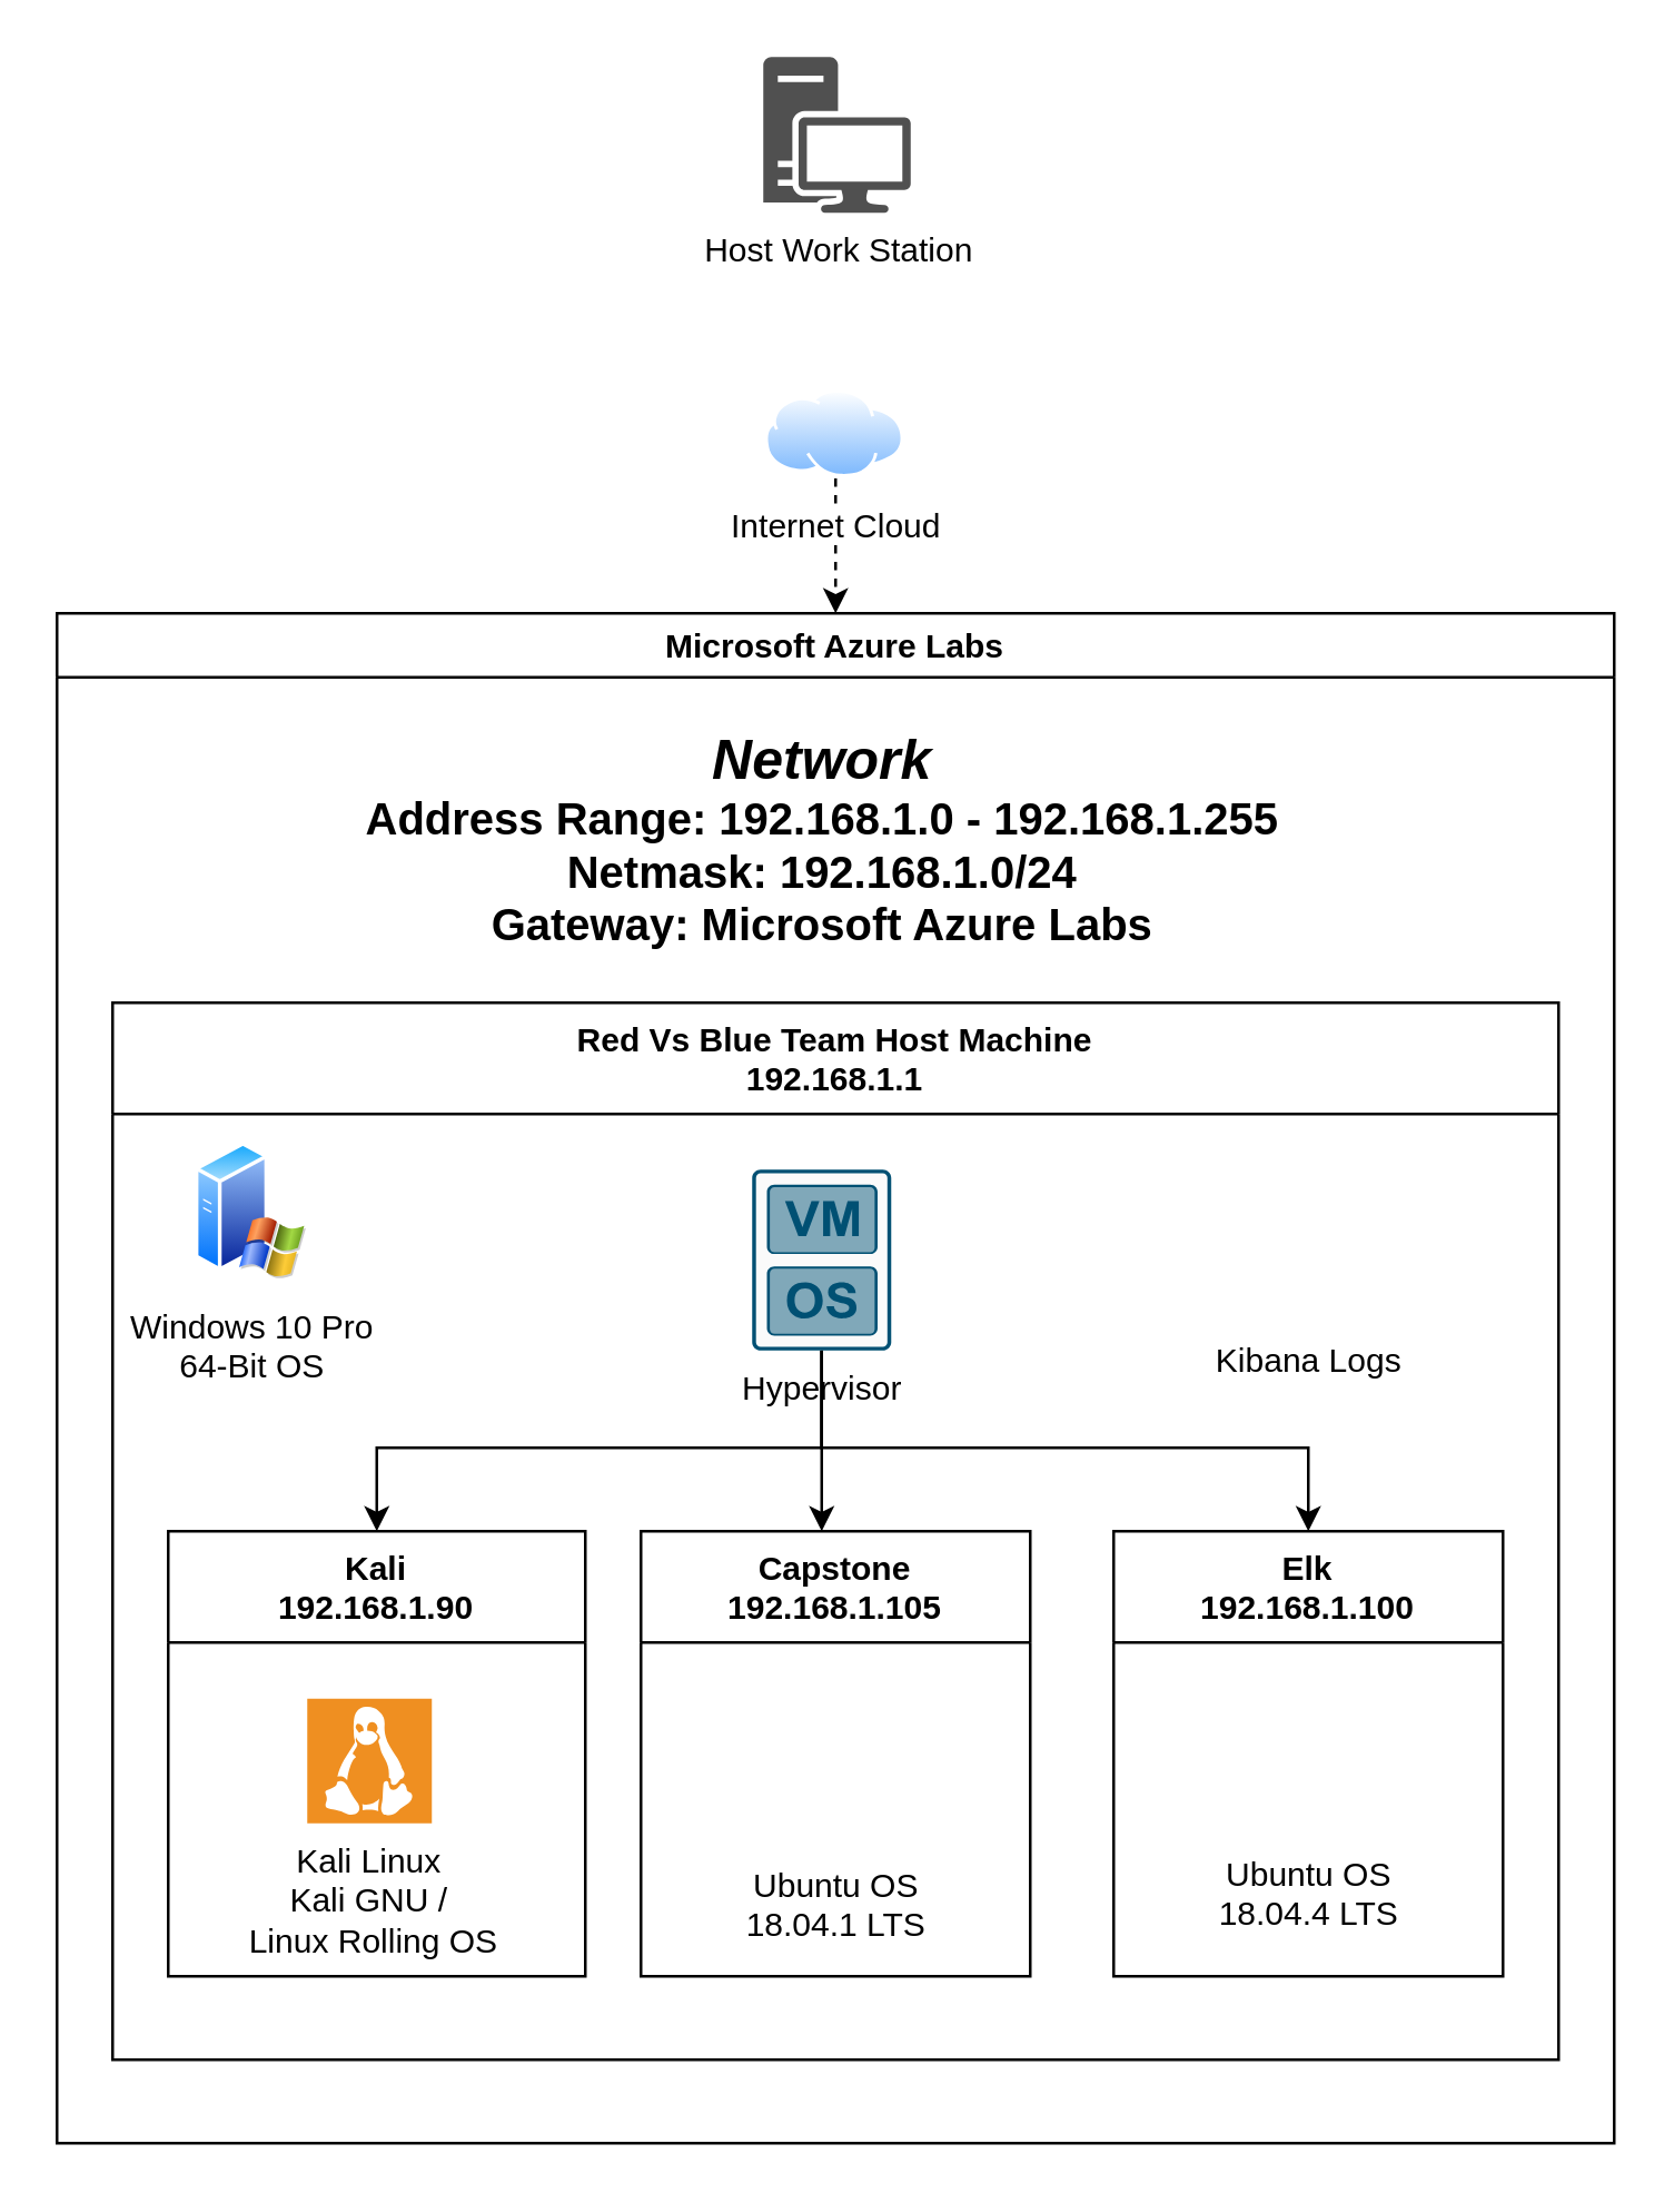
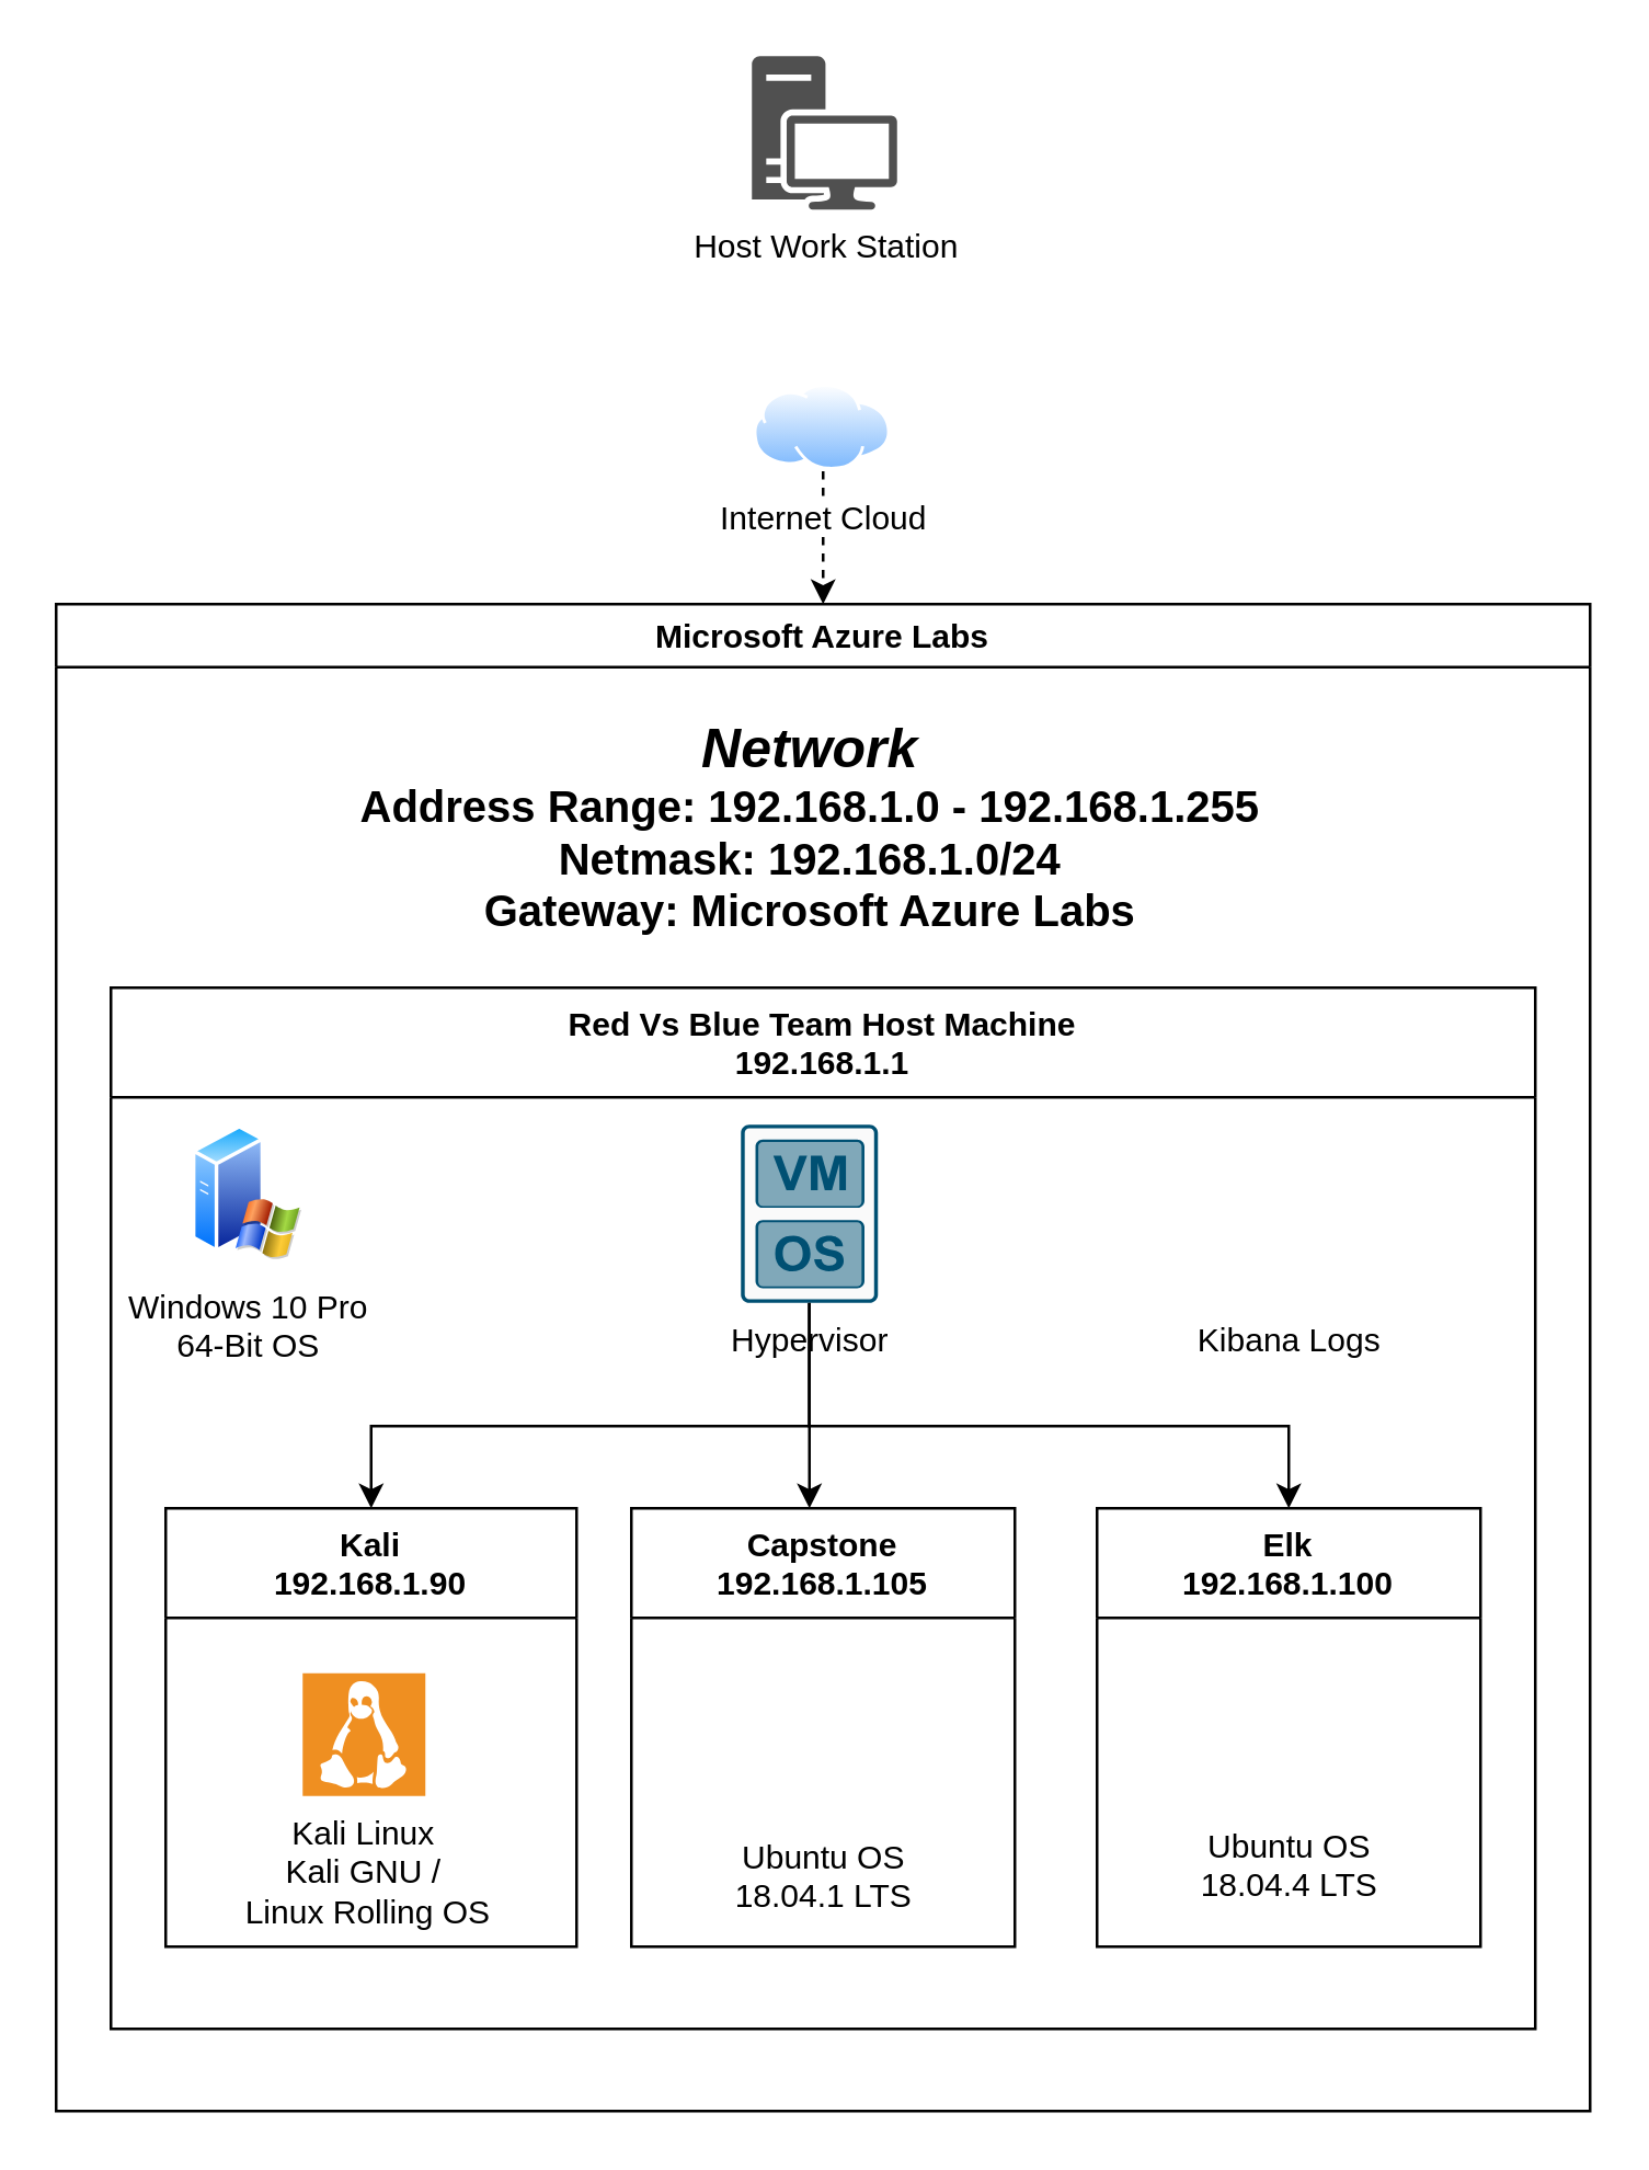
- <mxCell id="11" value="Hypervisor" style="points=[[0.015,0.015,0],[0.985,0.015,0],[0.985,0.985,0],[0.015,0.985,0],[0.25,0,0],[0.5,0,0],[0.75,0,0],[1,0.25,0],[1,0.5,0],[1,0.75,0],[0.75,1,0],[0.5,1,0],[0.25,1,0],[0,0.75,0],[0,0.5,0],[0,0.25,0]];verticalLabelPosition=bottom;html=1;verticalAlign=top;aspect=fixed;align=center;pointerEvents=1;shape=mxgraph.cisco19.rect;prIcon=hypervisor;fillColor=#FAFAFA;strokeColor=#005073;" vertex="1" parent="2"><mxGeometry x="250" y="200" width="50" height="65" as="geometry" /></mxCell>
+ <mxCell id="11" value="Hypervisor" style="points=[[0.015,0.015,0],[0.985,0.015,0],[0.985,0.985,0],[0.015,0.985,0],[0.25,0,0],[0.5,0,0],[0.75,0,0],[1,0.25,0],[1,0.5,0],[1,0.75,0],[0.75,1,0],[0.5,1,0],[0.25,1,0],[0,0.75,0],[0,0.5,0],[0,0.25,0]];verticalLabelPosition=bottom;html=1;verticalAlign=top;aspect=fixed;align=center;pointerEvents=1;shape=mxgraph.cisco19.rect;prIcon=hypervisor;fillColor=#FAFAFA;strokeColor=#005073;" vertex="1" parent="2"><mxGeometry x="250" y="190" width="50" height="65" as="geometry" /></mxCell>
